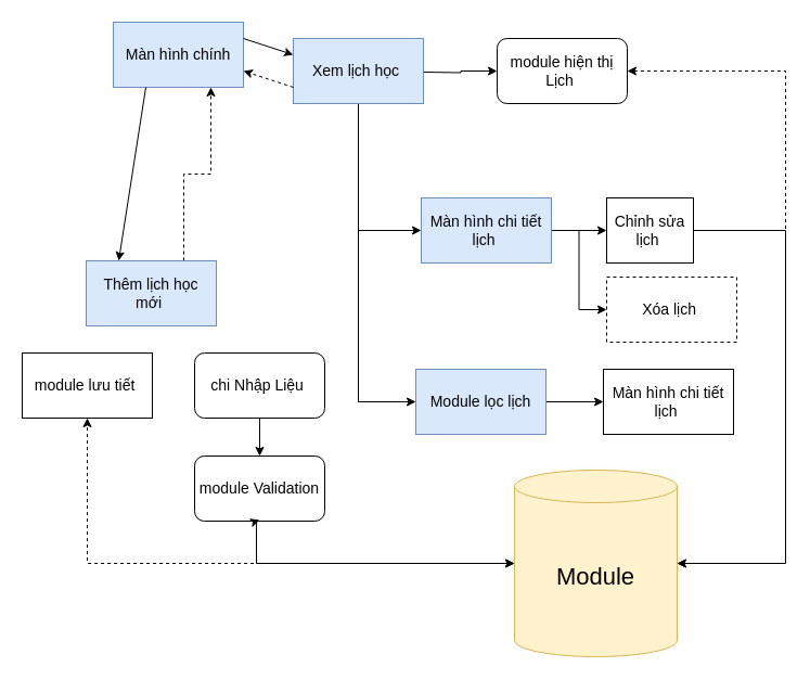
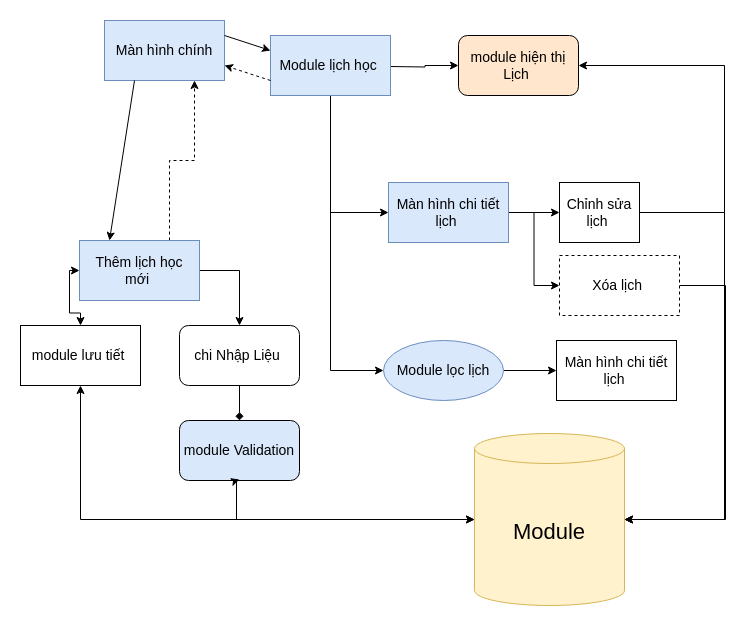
- <mxCell id="9" value="Xem lịch học&amp;nbsp;" style="rounded=0;whiteSpace=wrap;html=1;fillColor=#dae8fc;strokeColor=#6c8ebf;fontSize=14;" vertex="1" parent="1"><mxGeometry x="270" y="35" width="120" height="60" as="geometry" /></mxCell>
+ <mxCell id="9" value="Module lịch học&amp;nbsp;" style="rounded=0;whiteSpace=wrap;html=1;fillColor=#dae8fc;strokeColor=#6c8ebf;fontSize=14;" vertex="1" parent="1"><mxGeometry x="270" y="35" width="120" height="60" as="geometry" /></mxCell>
- <mxCell id="10" value="module hiện thị Lịch&amp;nbsp;" style="rounded=1;whiteSpace=wrap;html=1;fontSize=14;" vertex="1" parent="1"><mxGeometry x="458" y="35" width="120" height="60" as="geometry" /></mxCell>
+ <mxCell id="10" value="module hiện thị Lịch&amp;nbsp;" style="rounded=1;whiteSpace=wrap;html=1;fontSize=14;fillColor=#ffe6cc;" vertex="1" parent="1"><mxGeometry x="458" y="35" width="120" height="60" as="geometry" /></mxCell>
- <mxCell id="22" value="" style="endArrow=classic;startArrow=classic;html=1;rounded=0;entryX=1;entryY=0.5;entryDx=0;entryDy=0;entryPerimeter=0;exitX=1;exitY=0.5;exitDx=0;exitDy=0;fontSize=14;edgeStyle=orthogonalEdgeStyle;dashed=1;" edge="1" parent="1" source="10" target="31"><mxGeometry width="50" height="50" relative="1" as="geometry"><mxPoint x="564" y="60" as="sourcePoint" /><mxPoint x="632" y="65" as="targetPoint" /><Array as="points"><mxPoint x="724" y="65" /><mxPoint x="724" y="519" /></Array></mxGeometry></mxCell>
+ <mxCell id="22" value="" style="endArrow=classic;startArrow=classic;html=1;rounded=0;entryX=1;entryY=0.5;entryDx=0;entryDy=0;entryPerimeter=0;exitX=1;exitY=0.5;exitDx=0;exitDy=0;fontSize=14;edgeStyle=orthogonalEdgeStyle;" edge="1" parent="1" source="10" target="31"><mxGeometry width="50" height="50" relative="1" as="geometry"><mxPoint x="564" y="60" as="sourcePoint" /><mxPoint x="632" y="65" as="targetPoint" /><Array as="points"><mxPoint x="724" y="65" /><mxPoint x="724" y="519" /></Array></mxGeometry></mxCell>
- <mxCell id="20" style="edgeStyle=orthogonalEdgeStyle;rounded=0;orthogonalLoop=1;jettySize=auto;html=1;entryX=1;entryY=0.5;entryDx=0;entryDy=0;entryPerimeter=0;fontSize=14;endArrow=open;" edge="1" parent="1" source="14" target="31"><mxGeometry relative="1" as="geometry"><mxPoint x="728" y="212.5" as="targetPoint" /><Array as="points"><mxPoint x="724" y="212" /><mxPoint x="724" y="519" /></Array></mxGeometry></mxCell>
+ <mxCell id="20" style="edgeStyle=orthogonalEdgeStyle;rounded=0;orthogonalLoop=1;jettySize=auto;html=1;entryX=1;entryY=0.5;entryDx=0;entryDy=0;entryPerimeter=0;fontSize=14;" edge="1" parent="1" source="14" target="31"><mxGeometry relative="1" as="geometry"><mxPoint x="728" y="212.5" as="targetPoint" /><Array as="points"><mxPoint x="724" y="212" /><mxPoint x="724" y="519" /></Array></mxGeometry></mxCell>
+ <mxCell id="3" style="edgeStyle=orthogonalEdgeStyle;rounded=0;orthogonalLoop=1;jettySize=auto;html=1;entryX=0.5;entryY=0;entryDx=0;entryDy=0;exitX=1;exitY=0.5;exitDx=0;exitDy=0;fontSize=14;" edge="1" parent="1" source="5" target="18"><mxGeometry relative="1" as="geometry" /></mxCell>
+ <mxCell id="21" value="" style="endArrow=classic;startArrow=classic;html=1;rounded=0;entryX=0;entryY=0.5;entryDx=0;entryDy=0;exitX=0.5;exitY=0;exitDx=0;exitDy=0;edgeStyle=orthogonalEdgeStyle;fontSize=14;" edge="1" parent="1" source="19" target="5"><mxGeometry width="50" height="50" relative="1" as="geometry"><mxPoint x="14" y="270" as="sourcePoint" /><mxPoint x="64" y="220" as="targetPoint" /></mxGeometry></mxCell>
- <mxCell id="24" value="Module lọc lịch" style="rounded=0;whiteSpace=wrap;html=1;fillColor=#dae8fc;strokeColor=#6c8ebf;fontSize=14;" vertex="1" parent="1"><mxGeometry x="383" y="340" width="120" height="60" as="geometry" /></mxCell>
+ <mxCell id="24" value="Module lọc lịch" style="ellipse;whiteSpace=wrap;html=1;fillColor=#dae8fc;strokeColor=#6c8ebf;fontSize=14;" vertex="1" parent="1"><mxGeometry x="383" y="340" width="120" height="60" as="geometry" /></mxCell>
+ <mxCell id="15" style="edgeStyle=orthogonalEdgeStyle;rounded=0;orthogonalLoop=1;jettySize=auto;html=1;fontSize=14;entryX=1;entryY=0.5;entryDx=0;entryDy=0;entryPerimeter=0;" edge="1" parent="1" source="16" target="31"><mxGeometry relative="1" as="geometry"><mxPoint x="727" y="285" as="targetPoint" /><Array as="points"><mxPoint x="725" y="285" /><mxPoint x="725" y="519" /></Array></mxGeometry></mxCell>
- <mxCell id="17" style="edgeStyle=orthogonalEdgeStyle;rounded=0;orthogonalLoop=1;jettySize=auto;html=1;entryX=0.5;entryY=0;entryDx=0;entryDy=0;fontSize=14;" edge="1" parent="1" source="18" target="28"><mxGeometry relative="1" as="geometry" /></mxCell>
+ <mxCell id="17" style="edgeStyle=orthogonalEdgeStyle;rounded=0;orthogonalLoop=1;jettySize=auto;html=1;entryX=0.5;entryY=0;entryDx=0;entryDy=0;fontSize=14;endArrow=diamond;" edge="1" parent="1" source="18" target="28"><mxGeometry relative="1" as="geometry" /></mxCell>
- <mxCell id="28" value="module Validation" style="rounded=1;whiteSpace=wrap;html=1;fontSize=14;" vertex="1" parent="1"><mxGeometry x="179" y="420" width="120" height="60" as="geometry" /></mxCell>
+ <mxCell id="28" value="module Validation" style="rounded=1;whiteSpace=wrap;html=1;fontSize=14;fillColor=#dae8fc;" vertex="1" parent="1"><mxGeometry x="179" y="420" width="120" height="60" as="geometry" /></mxCell>
- <mxCell id="25" value="" style="endArrow=classic;startArrow=classic;html=1;rounded=0;entryX=0.5;entryY=1;entryDx=0;entryDy=0;fontSize=14;exitX=0;exitY=0.5;exitDx=0;exitDy=0;exitPerimeter=0;edgeStyle=orthogonalEdgeStyle;dashed=1;" edge="1" parent="1" source="31" target="19"><mxGeometry width="50" height="50" relative="1" as="geometry"><mxPoint x="80" y="438" as="sourcePoint" /><mxPoint x="69" y="393" as="targetPoint" /></mxGeometry></mxCell>
+ <mxCell id="25" value="" style="endArrow=classic;startArrow=classic;html=1;rounded=0;entryX=0.5;entryY=1;entryDx=0;entryDy=0;fontSize=14;exitX=0;exitY=0.5;exitDx=0;exitDy=0;exitPerimeter=0;edgeStyle=orthogonalEdgeStyle;" edge="1" parent="1" source="31" target="19"><mxGeometry width="50" height="50" relative="1" as="geometry"><mxPoint x="80" y="438" as="sourcePoint" /><mxPoint x="69" y="393" as="targetPoint" /></mxGeometry></mxCell>
